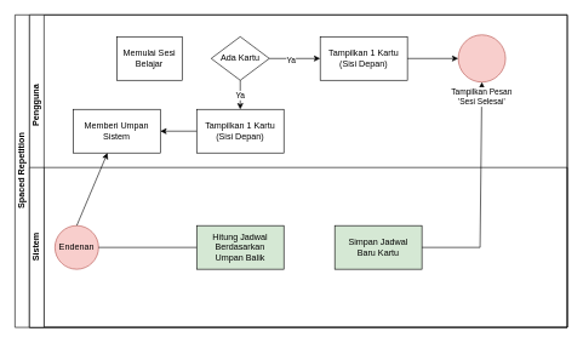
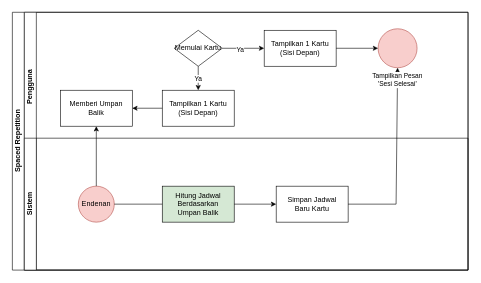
- <mxCell id="4" value="Memulai Sesi&lt;div&gt;Belajar&lt;/div&gt;" style="rounded=0;whiteSpace=wrap;html=1;fontFamily=Helvetica;fontSize=12;fontColor=#000000;align=center;" parent="3" vertex="1"><mxGeometry x="120" y="30" width="90" height="60" as="geometry" /></mxCell>
- <mxCell id="5" value="Ada Kartu" style="rhombus;whiteSpace=wrap;html=1;fontFamily=Helvetica;fontSize=12;fontColor=#000000;align=center;" parent="3" vertex="1"><mxGeometry x="250" y="30" width="80" height="60" as="geometry" /></mxCell>
+ <mxCell id="5" value="Memulai Kartu" style="rhombus;whiteSpace=wrap;html=1;fontFamily=Helvetica;fontSize=12;fontColor=#000000;align=center;" parent="3" vertex="1"><mxGeometry x="250" y="30" width="80" height="60" as="geometry" /></mxCell>
- <mxCell id="20" value="Memberi Umpan&lt;div&gt;Sistem&lt;/div&gt;" style="rounded=0;whiteSpace=wrap;html=1;" vertex="1" parent="3"><mxGeometry x="60" y="130" width="120" height="60" as="geometry" /></mxCell>
+ <mxCell id="20" value="Memberi Umpan&lt;div&gt;Balik&lt;/div&gt;" style="rounded=0;whiteSpace=wrap;html=1;" vertex="1" parent="3"><mxGeometry x="60" y="130" width="120" height="60" as="geometry" /></mxCell>
- <mxCell id="7" value="Endenan" style="ellipse;whiteSpace=wrap;html=1;aspect=fixed;fillColor=#f8cecc;strokeColor=#b85450;" vertex="1" parent="6"><mxGeometry x="35" y="80" width="60" height="60" as="geometry" /></mxCell>
+ <mxCell id="7" value="Endenan" style="ellipse;whiteSpace=wrap;html=1;aspect=fixed;fillColor=#f8cecc;strokeColor=#b85450;" vertex="1" parent="6"><mxGeometry x="90" y="80" width="60" height="60" as="geometry" /></mxCell>
+ <mxCell id="11" value="" style="endArrow=classic;html=1;rounded=0;exitX=1;exitY=0.5;exitDx=0;exitDy=0;entryX=0;entryY=0.5;entryDx=0;entryDy=0;" edge="1" parent="6" source="9" target="8"><mxGeometry width="50" height="50" relative="1" as="geometry"><mxPoint x="330" y="100" as="sourcePoint" /><mxPoint x="380" y="50" as="targetPoint" /></mxGeometry></mxCell>
- <mxCell id="8" value="Simpan Jadwal&lt;div&gt;Baru Kartu&lt;/div&gt;" style="rounded=0;whiteSpace=wrap;html=1;fillColor=#d5e8d4;" vertex="1" parent="6"><mxGeometry x="420" y="80" width="120" height="60" as="geometry" /></mxCell>
+ <mxCell id="8" value="Simpan Jadwal&lt;div&gt;Baru Kartu&lt;/div&gt;" style="rounded=0;whiteSpace=wrap;html=1;" vertex="1" parent="6"><mxGeometry x="420" y="80" width="120" height="60" as="geometry" /></mxCell>
